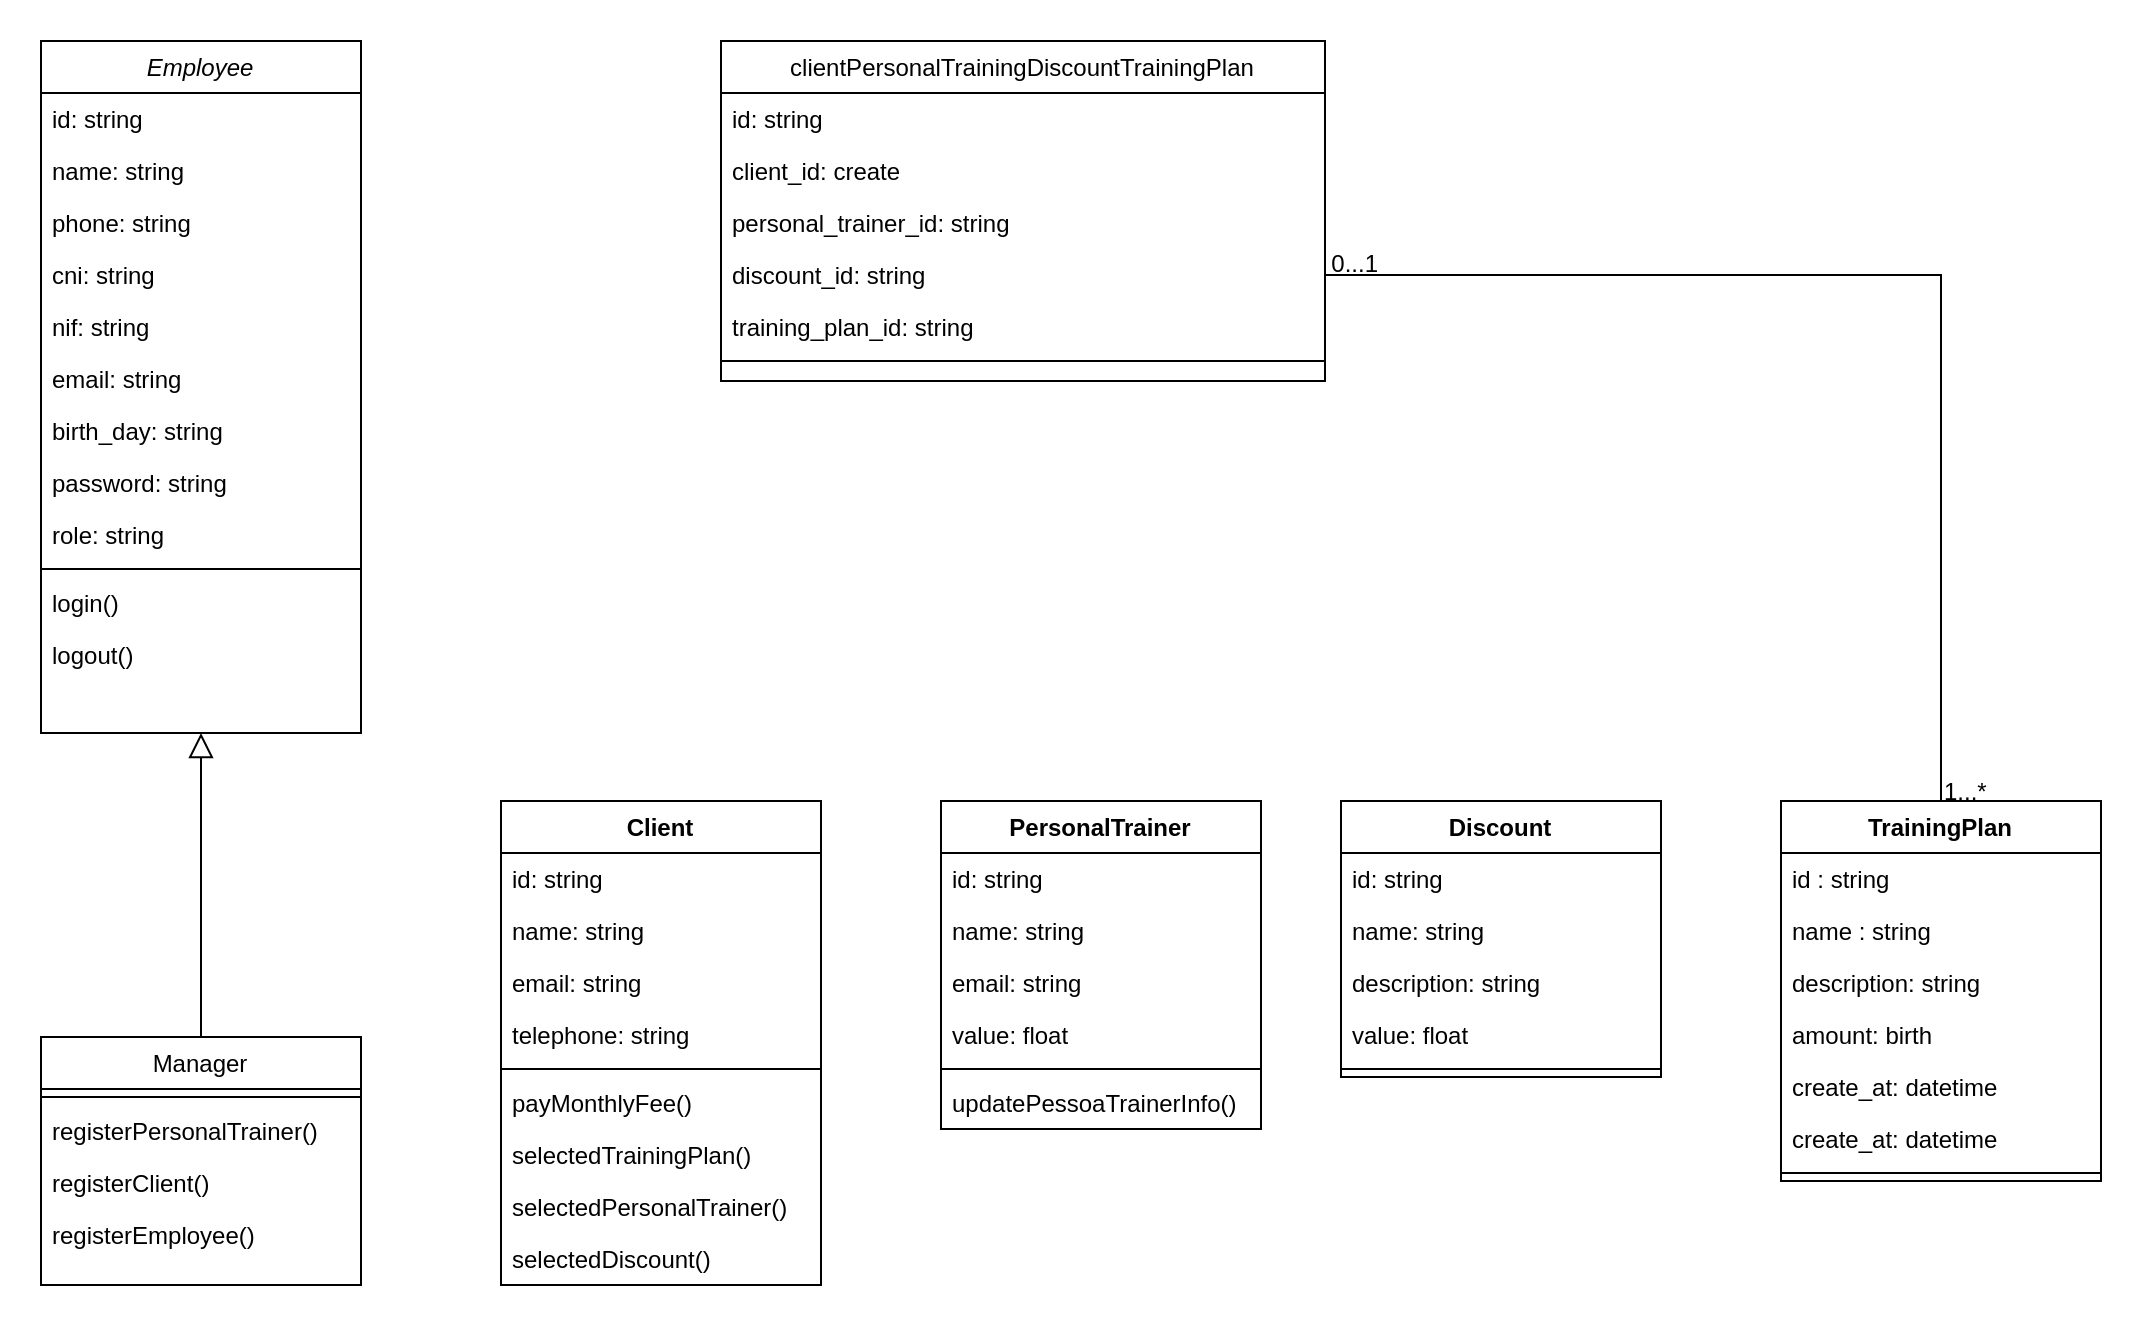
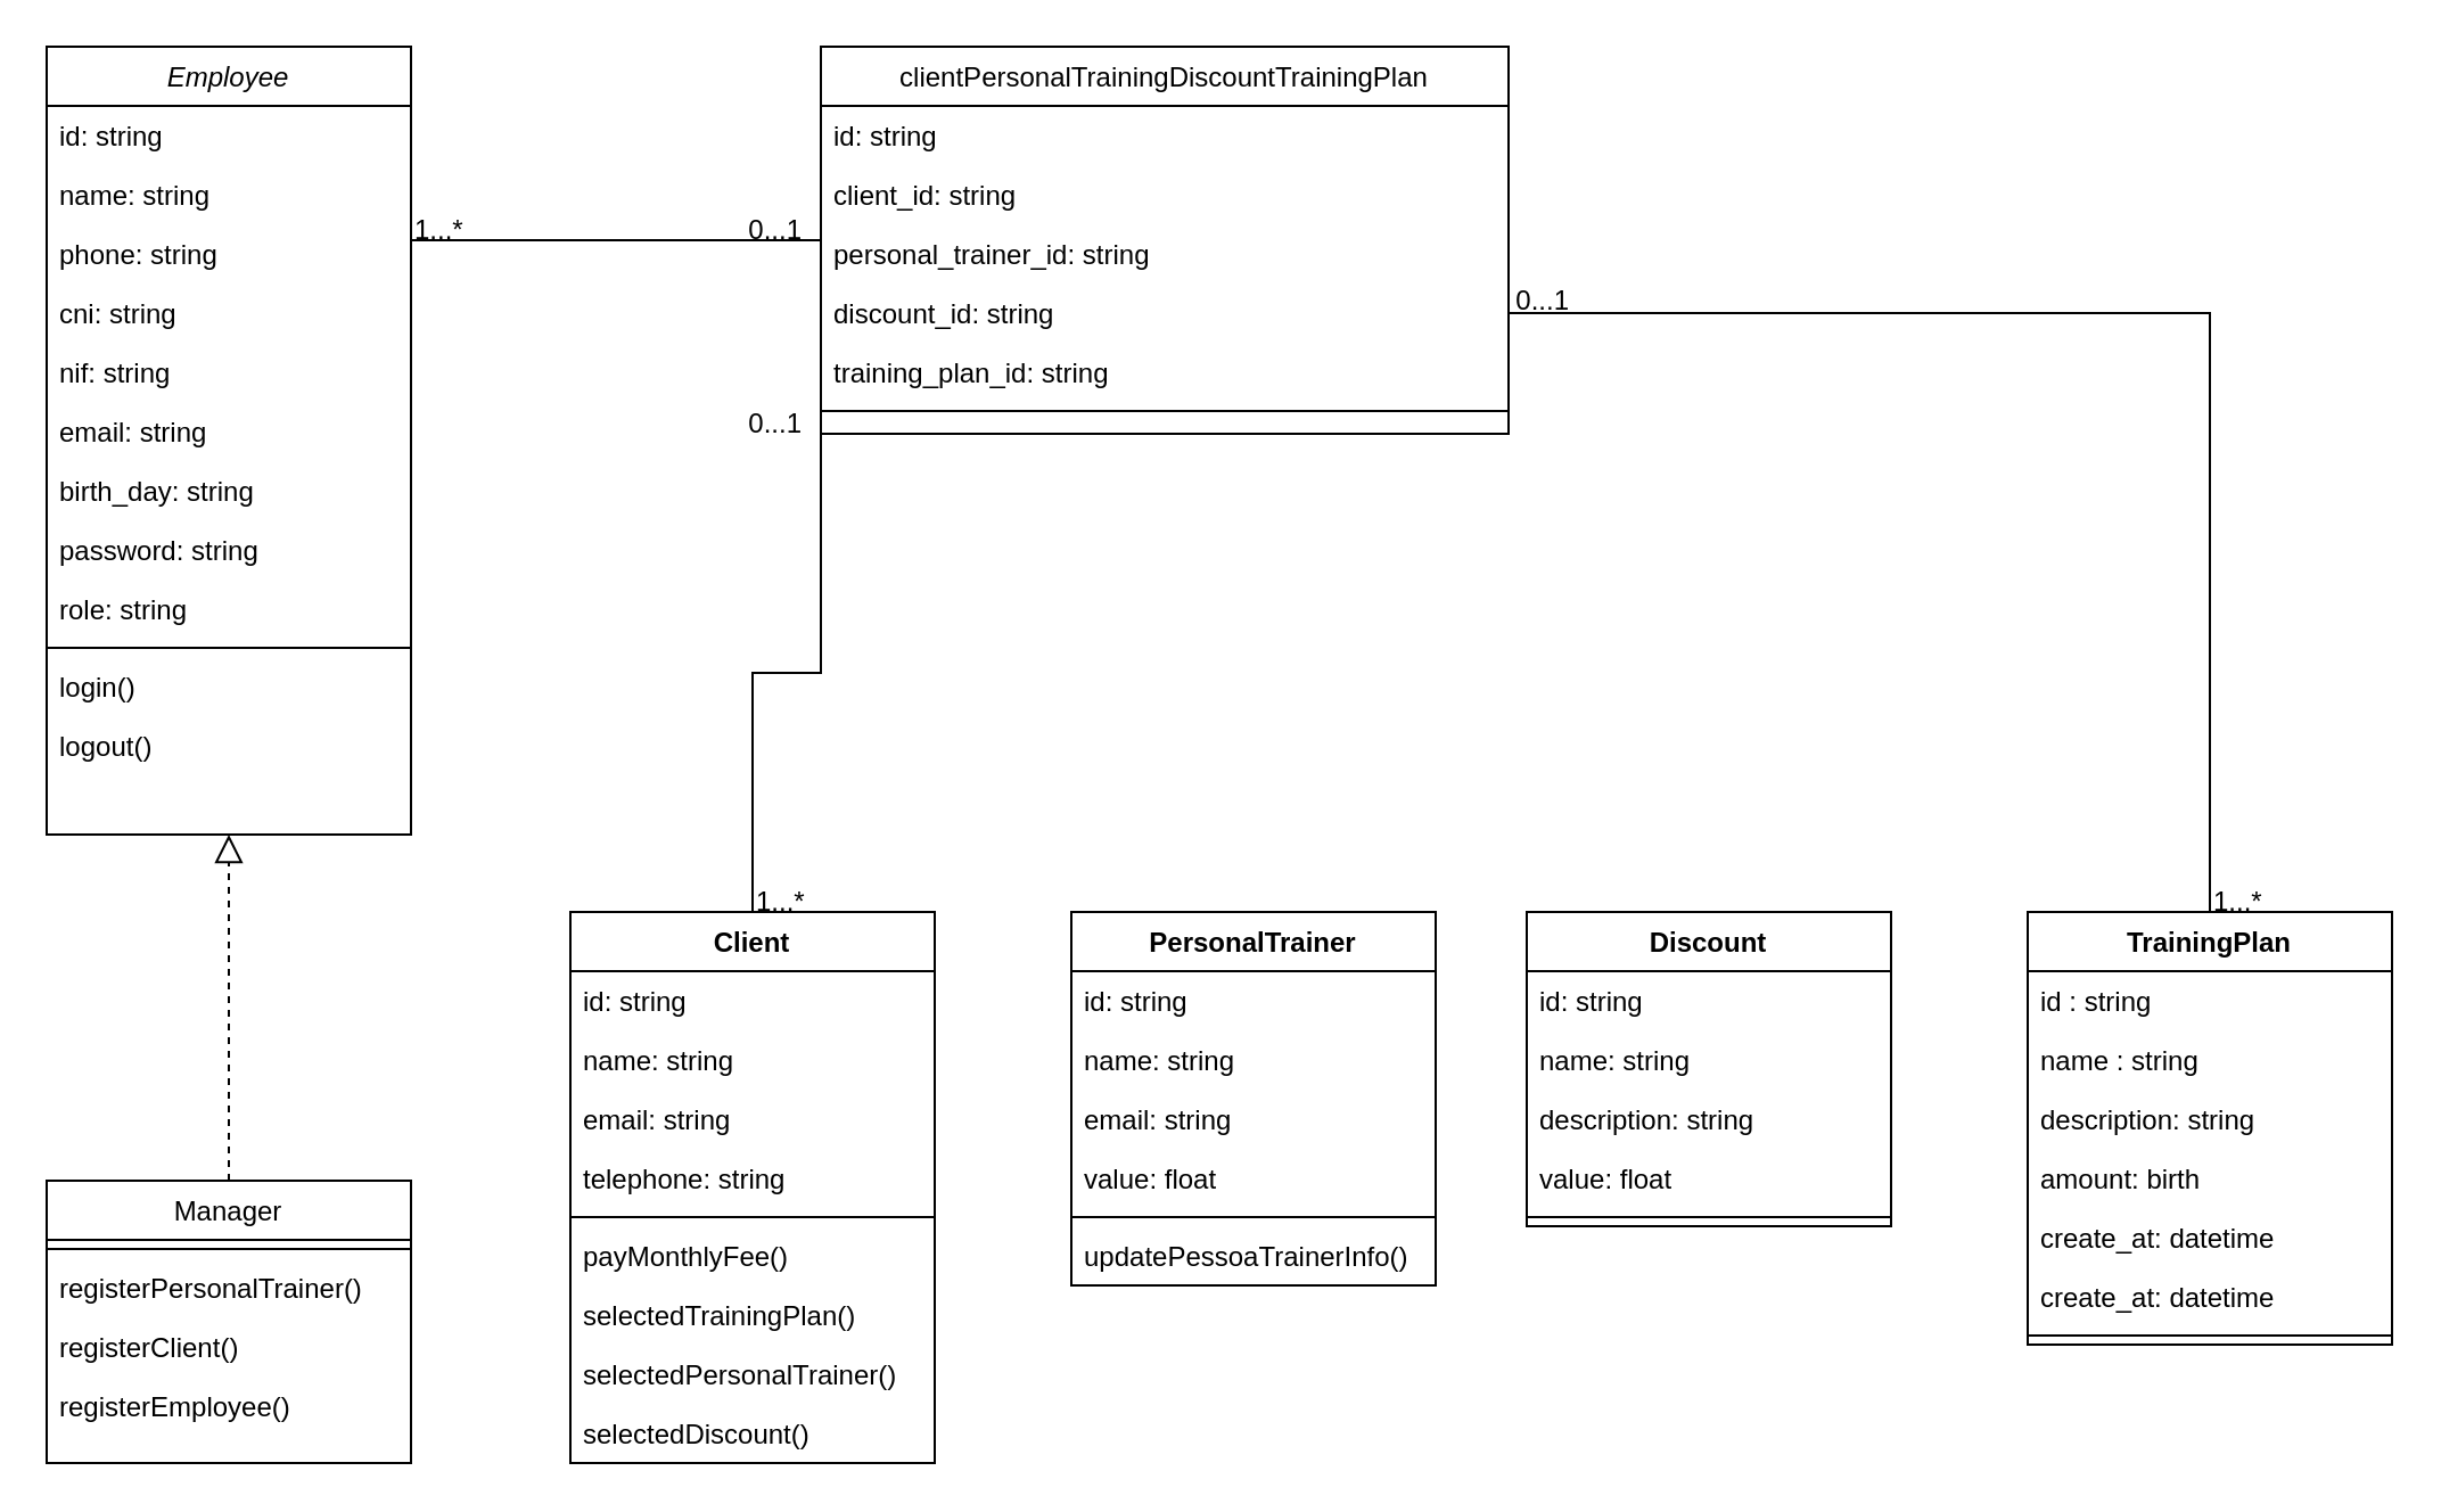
- <mxCell id="23" value="client_id: create" style="text;align=left;verticalAlign=top;spacingLeft=4;spacingRight=4;overflow=hidden;rotatable=0;points=[[0,0.5],[1,0.5]];portConstraint=eastwest;rounded=0;shadow=0;html=0;" parent="21" vertex="1"><mxGeometry y="52" width="302" height="26" as="geometry" /></mxCell>
+ <mxCell id="23" value="client_id: string" style="text;align=left;verticalAlign=top;spacingLeft=4;spacingRight=4;overflow=hidden;rotatable=0;points=[[0,0.5],[1,0.5]];portConstraint=eastwest;rounded=0;shadow=0;html=0;" parent="21" vertex="1"><mxGeometry y="52" width="302" height="26" as="geometry" /></mxCell>
+ <mxCell id="28" value="" style="endArrow=none;shadow=0;strokeWidth=1;rounded=0;endFill=0;edgeStyle=elbowEdgeStyle;elbow=vertical;" parent="1" source="2" target="21" edge="1"><mxGeometry x="0.5" y="41" relative="1" as="geometry"><mxPoint x="290" y="192" as="sourcePoint" /><mxPoint x="450" y="192" as="targetPoint" /><mxPoint x="-40" y="32" as="offset" /></mxGeometry></mxCell>
+ <mxCell id="29" value="1...*" style="resizable=0;align=left;verticalAlign=bottom;labelBackgroundColor=none;fontSize=12;" parent="28" connectable="0" vertex="1"><mxGeometry x="-1" relative="1" as="geometry"><mxPoint y="4" as="offset" /></mxGeometry></mxCell>
+ <mxCell id="30" value="0...1" style="resizable=0;align=right;verticalAlign=bottom;labelBackgroundColor=none;fontSize=12;" parent="28" connectable="0" vertex="1"><mxGeometry x="1" relative="1" as="geometry"><mxPoint x="-7" y="4" as="offset" /></mxGeometry></mxCell>
+ <mxCell id="62" value="" style="endArrow=none;shadow=0;strokeWidth=1;rounded=0;endFill=0;edgeStyle=elbowEdgeStyle;elbow=vertical;entryX=0;entryY=1;entryDx=0;entryDy=0;" edge="1" parent="1" source="31" target="21"><mxGeometry x="0.5" y="41" relative="1" as="geometry"><mxPoint x="190" y="115" as="sourcePoint" /><mxPoint x="480" y="190" as="targetPoint" /><mxPoint x="-40" y="32" as="offset" /></mxGeometry></mxCell>
+ <mxCell id="63" value="1...*" style="resizable=0;align=left;verticalAlign=bottom;labelBackgroundColor=none;fontSize=12;" connectable="0" vertex="1" parent="62"><mxGeometry x="-1" relative="1" as="geometry"><mxPoint y="4" as="offset" /></mxGeometry></mxCell>
+ <mxCell id="64" value="0...1" style="resizable=0;align=right;verticalAlign=bottom;labelBackgroundColor=none;fontSize=12;" connectable="0" vertex="1" parent="62"><mxGeometry x="1" relative="1" as="geometry"><mxPoint x="-7" y="4" as="offset" /></mxGeometry></mxCell>
- <mxCell id="20" value="" style="endArrow=block;endSize=10;endFill=0;shadow=0;strokeWidth=1;rounded=0;edgeStyle=elbowEdgeStyle;elbow=vertical;" parent="1" source="15" target="2" edge="1"><mxGeometry width="160" relative="1" as="geometry"><mxPoint x="110" y="203" as="sourcePoint" /><mxPoint x="110" y="203" as="targetPoint" /></mxGeometry></mxCell>
+ <mxCell id="20" value="" style="endArrow=block;endSize=10;endFill=0;shadow=0;strokeWidth=1;rounded=0;edgeStyle=elbowEdgeStyle;elbow=vertical;dashed=1;" parent="1" source="15" target="2" edge="1"><mxGeometry width="160" relative="1" as="geometry"><mxPoint x="110" y="203" as="sourcePoint" /><mxPoint x="110" y="203" as="targetPoint" /></mxGeometry></mxCell>
